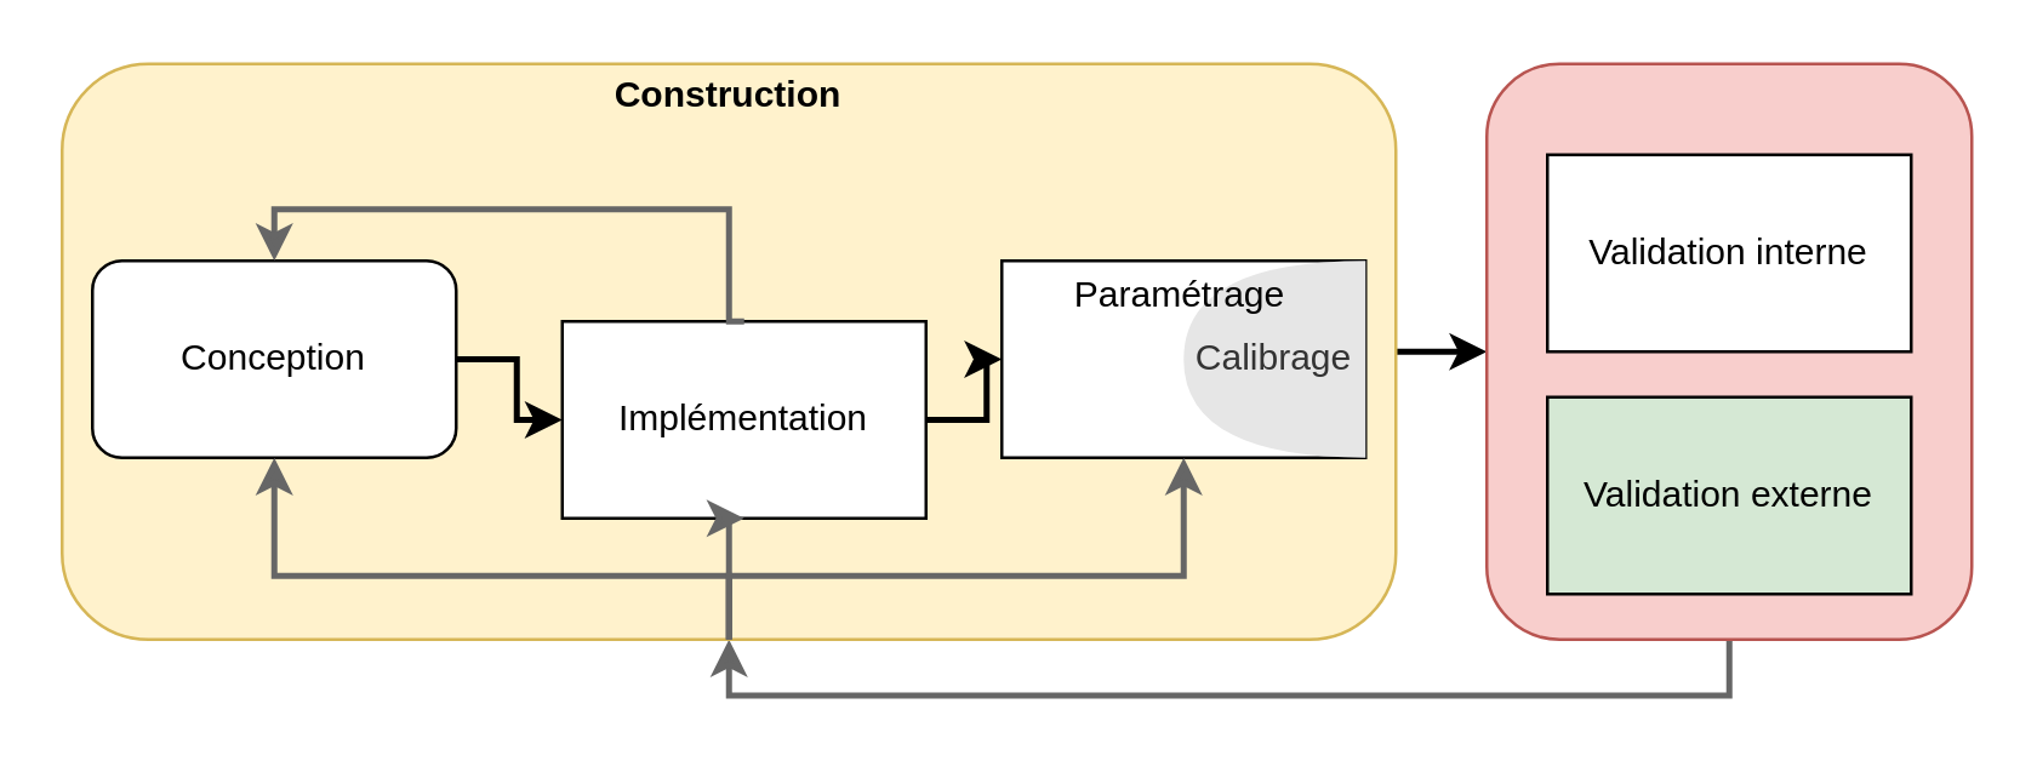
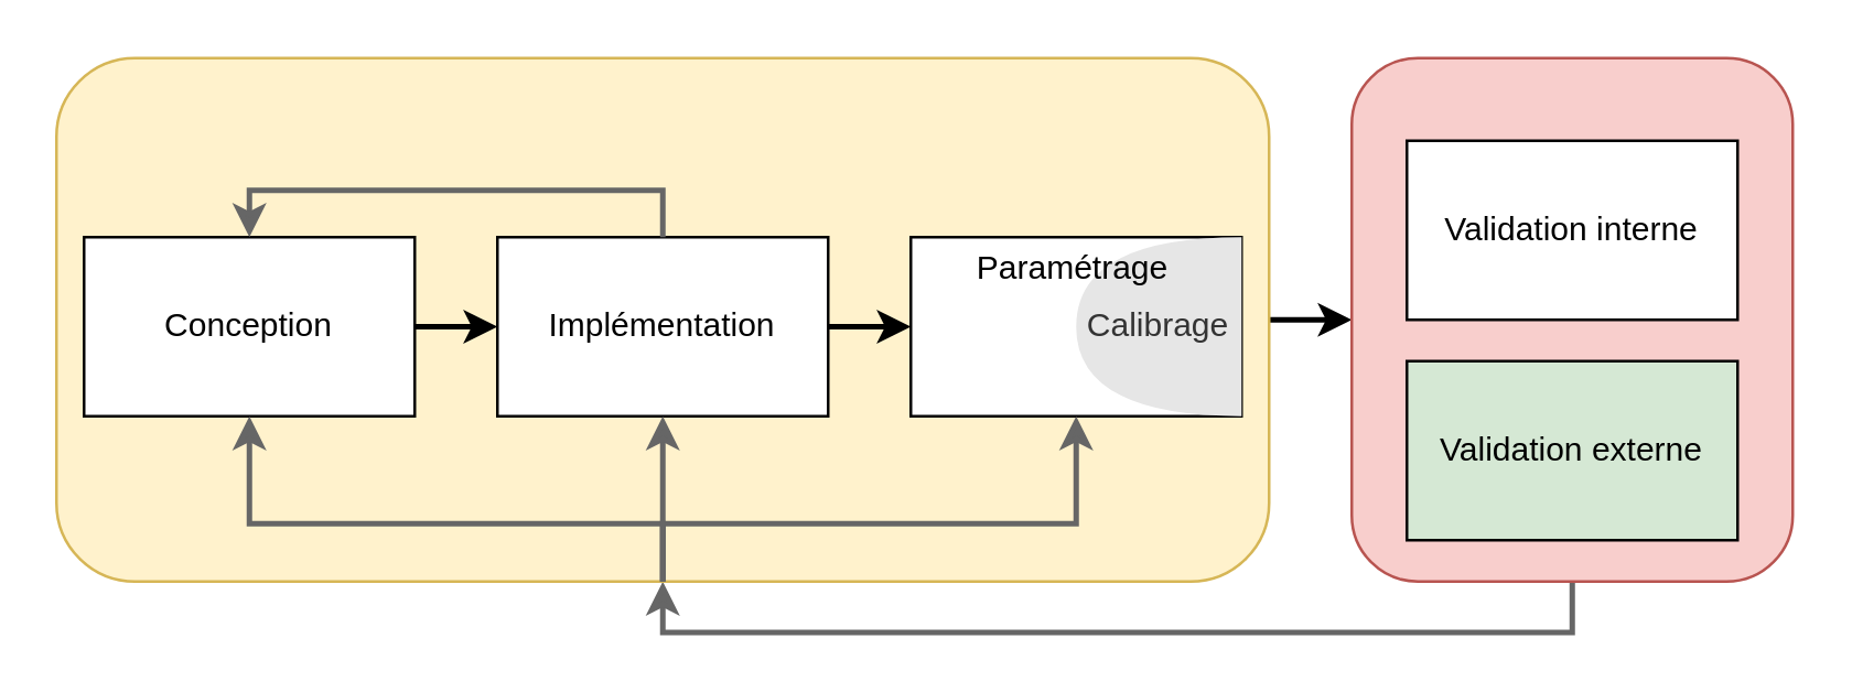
- <mxCell id="12" value="&lt;b&gt;Construction&lt;/b&gt;" style="text;html=1;strokeColor=none;fillColor=none;align=center;verticalAlign=middle;whiteSpace=wrap;rounded=0;" parent="8" vertex="1"><mxGeometry x="200" width="40" height="20" as="geometry" /></mxCell>
- <mxCell id="10" value="Conception" style="whiteSpace=wrap;html=1;rounded=1;" parent="8" vertex="1"><mxGeometry x="10" y="65" width="120" height="65" as="geometry" /></mxCell>
+ <mxCell id="10" value="Conception" style="rounded=0;whiteSpace=wrap;html=1;" parent="8" vertex="1"><mxGeometry x="10" y="65" width="120" height="65" as="geometry" /></mxCell>
- <mxCell id="11" value="Implémentation" style="rounded=0;whiteSpace=wrap;html=1;" parent="8" vertex="1"><mxGeometry x="165" y="85" width="120" height="65" as="geometry" /></mxCell>
+ <mxCell id="11" value="Implémentation" style="rounded=0;whiteSpace=wrap;html=1;" parent="8" vertex="1"><mxGeometry x="160" y="65" width="120" height="65" as="geometry" /></mxCell>
